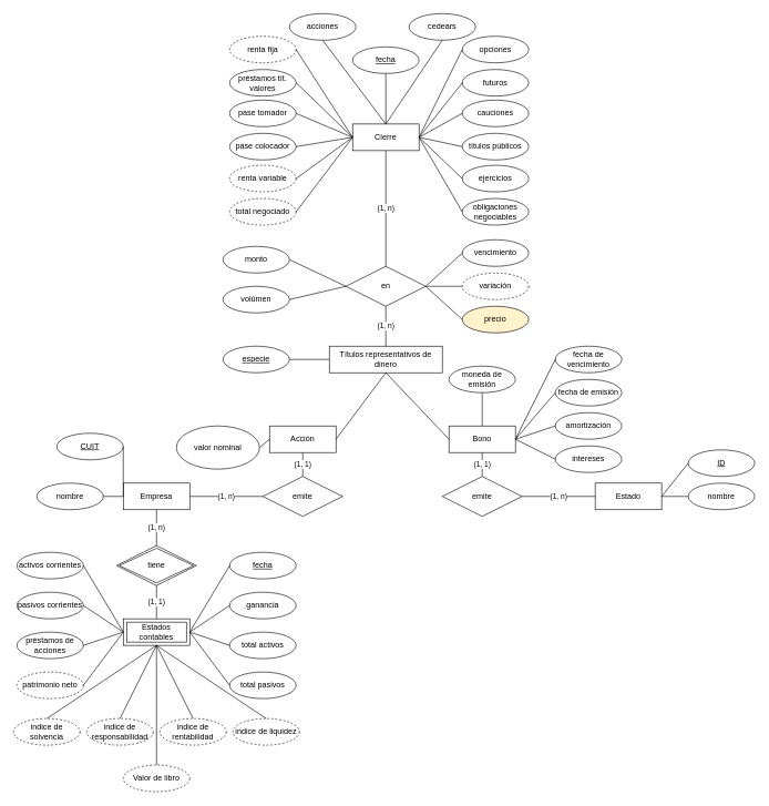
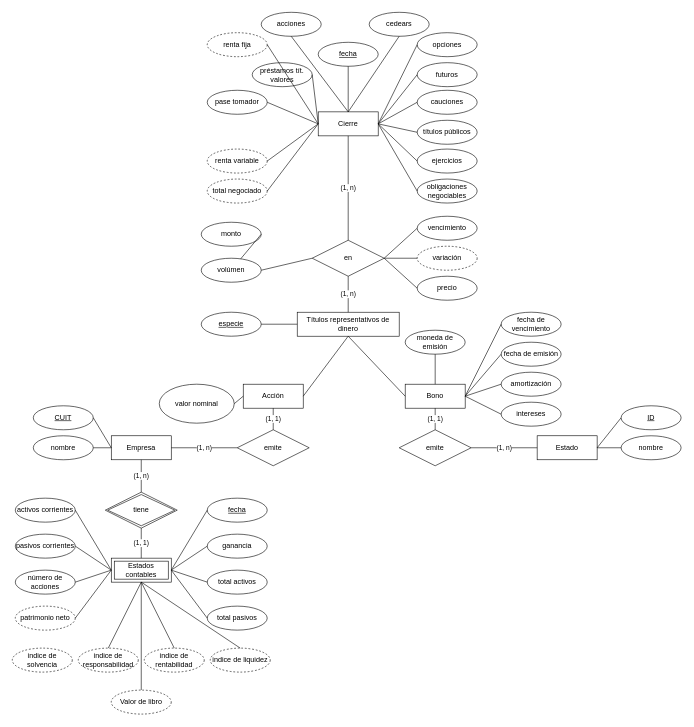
- <mxCell id="30" value="préstamos tít. valores" style="ellipse;whiteSpace=wrap;html=1;align=center;" parent="1" vertex="1"><mxGeometry x="345" y="104" width="100" height="40" as="geometry" /></mxCell>
+ <mxCell id="30" value="préstamos tít. valores" style="ellipse;whiteSpace=wrap;html=1;align=center;" parent="1" vertex="1"><mxGeometry x="420" y="104" width="100" height="40" as="geometry" /></mxCell>
- <mxCell id="43" value="" style="endArrow=none;html=1;rounded=0;exitX=1;exitY=0.5;exitDx=0;exitDy=0;entryX=0;entryY=0.5;entryDx=0;entryDy=0;" parent="1" source="32" target="15" edge="1"><mxGeometry relative="1" as="geometry"><mxPoint x="475" y="300" as="sourcePoint" /><mxPoint x="635" y="300" as="targetPoint" /></mxGeometry></mxCell>
- <mxCell id="32" value="pase colocador" style="ellipse;whiteSpace=wrap;html=1;align=center;" parent="1" vertex="1"><mxGeometry x="345" y="200" width="100" height="40" as="geometry" /></mxCell>
- <mxCell id="55" value="" style="endArrow=none;html=1;rounded=0;exitX=1;exitY=0.5;exitDx=0;exitDy=0;entryX=0;entryY=0.5;entryDx=0;entryDy=0;" parent="1" source="50" target="16" edge="1"><mxGeometry relative="1" as="geometry"><mxPoint x="495" y="380" as="sourcePoint" /><mxPoint x="655" y="380" as="targetPoint" /></mxGeometry></mxCell>
+ <mxCell id="55" value="" style="endArrow=none;html=1;rounded=0;exitX=1;exitY=0.5;exitDx=0;exitDy=0;" parent="1" source="50" target="47" edge="1"><mxGeometry relative="1" as="geometry"><mxPoint x="495" y="380" as="sourcePoint" /><mxPoint x="655" y="380" as="targetPoint" /></mxGeometry></mxCell>
- <mxCell id="48" value="precio" style="ellipse;whiteSpace=wrap;html=1;align=center;fillColor=#fff2cc;" parent="1" vertex="1"><mxGeometry x="695" y="460" width="100" height="40" as="geometry" /></mxCell>
+ <mxCell id="48" value="precio" style="ellipse;whiteSpace=wrap;html=1;align=center;" parent="1" vertex="1"><mxGeometry x="695" y="460" width="100" height="40" as="geometry" /></mxCell>
- <mxCell id="67" value="CUIT" style="ellipse;whiteSpace=wrap;html=1;align=center;fontStyle=4;" parent="1" vertex="1"><mxGeometry x="85" y="651" width="100" height="40" as="geometry" /></mxCell>
+ <mxCell id="67" value="CUIT" style="ellipse;whiteSpace=wrap;html=1;align=center;fontStyle=4;" parent="1" vertex="1"><mxGeometry x="55" y="676" width="100" height="40" as="geometry" /></mxCell>
- <mxCell id="94" value="préstamos de acciones" style="ellipse;whiteSpace=wrap;html=1;align=center;" vertex="1" parent="1"><mxGeometry x="25" y="950" width="100" height="40" as="geometry" /></mxCell>
+ <mxCell id="94" value="número de acciones" style="ellipse;whiteSpace=wrap;html=1;align=center;" vertex="1" parent="1"><mxGeometry x="25" y="950" width="100" height="40" as="geometry" /></mxCell>
- <mxCell id="105" value="" style="endArrow=none;html=1;rounded=0;exitX=0.5;exitY=0;exitDx=0;exitDy=0;entryX=0.5;entryY=1;entryDx=0;entryDy=0;" edge="1" parent="1" source="104" target="61"><mxGeometry relative="1" as="geometry"><mxPoint y="1040" as="sourcePoint" x="155" /><mxPoint x="315" y="1040" as="targetPoint" /></mxGeometry></mxCell>
